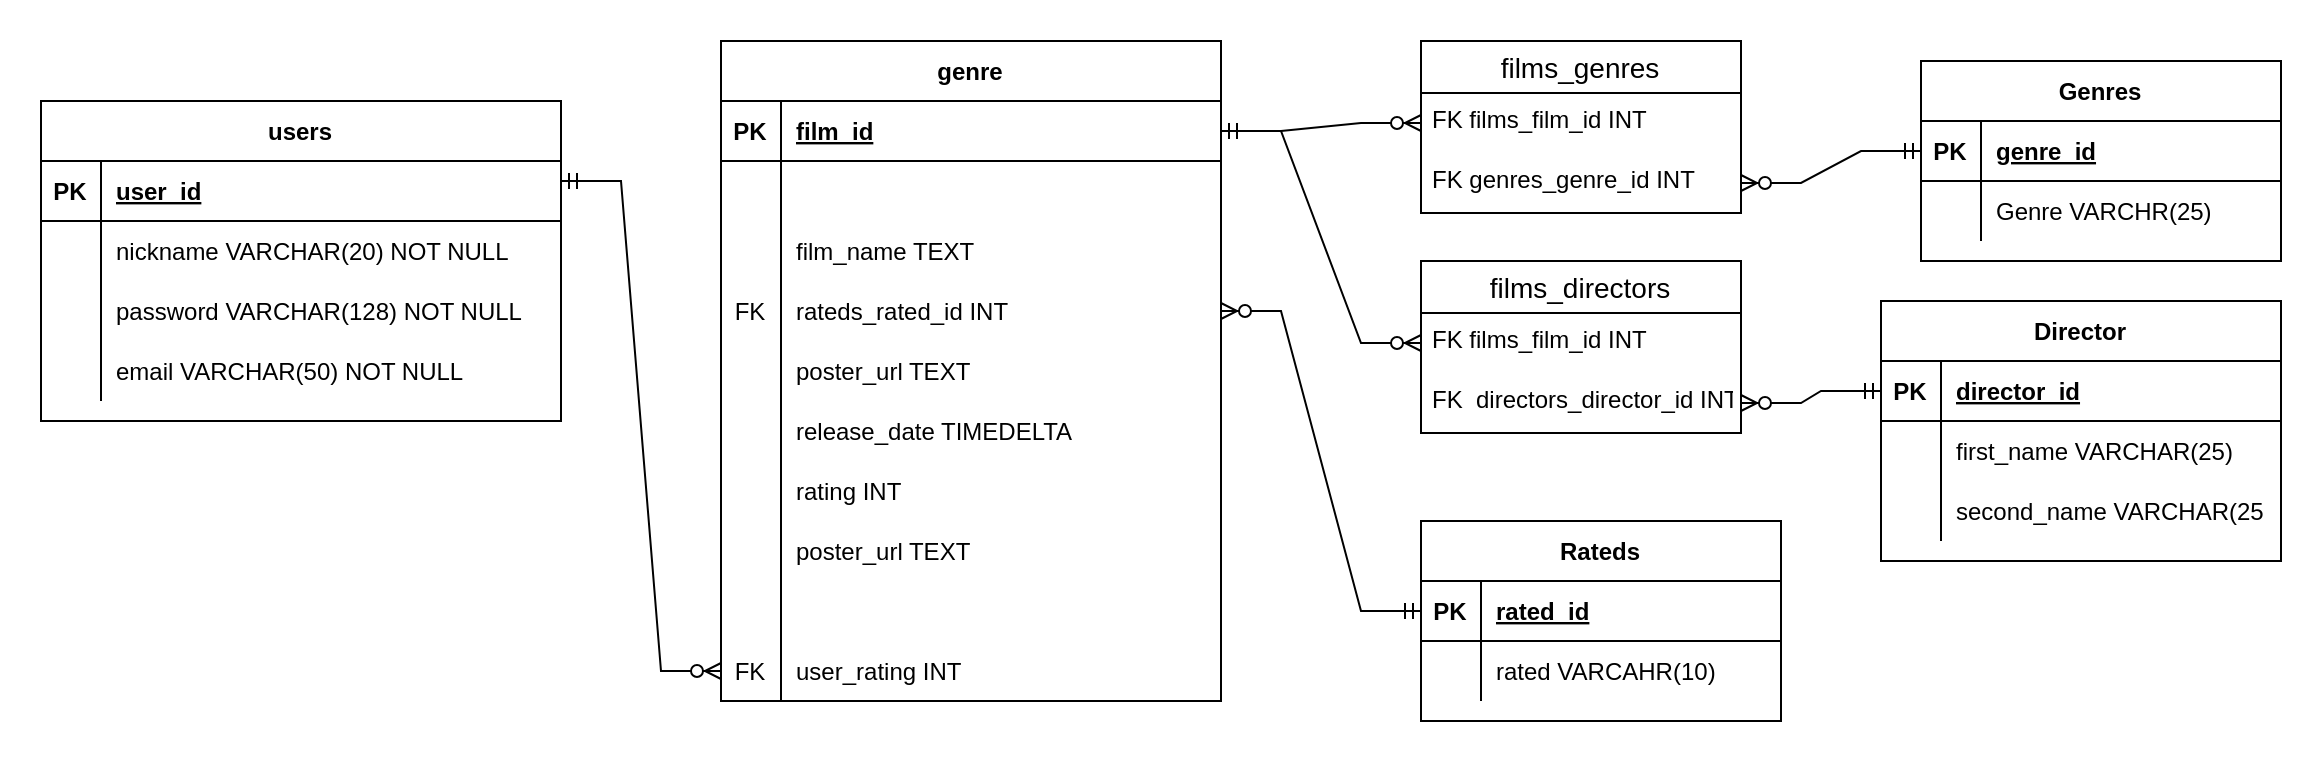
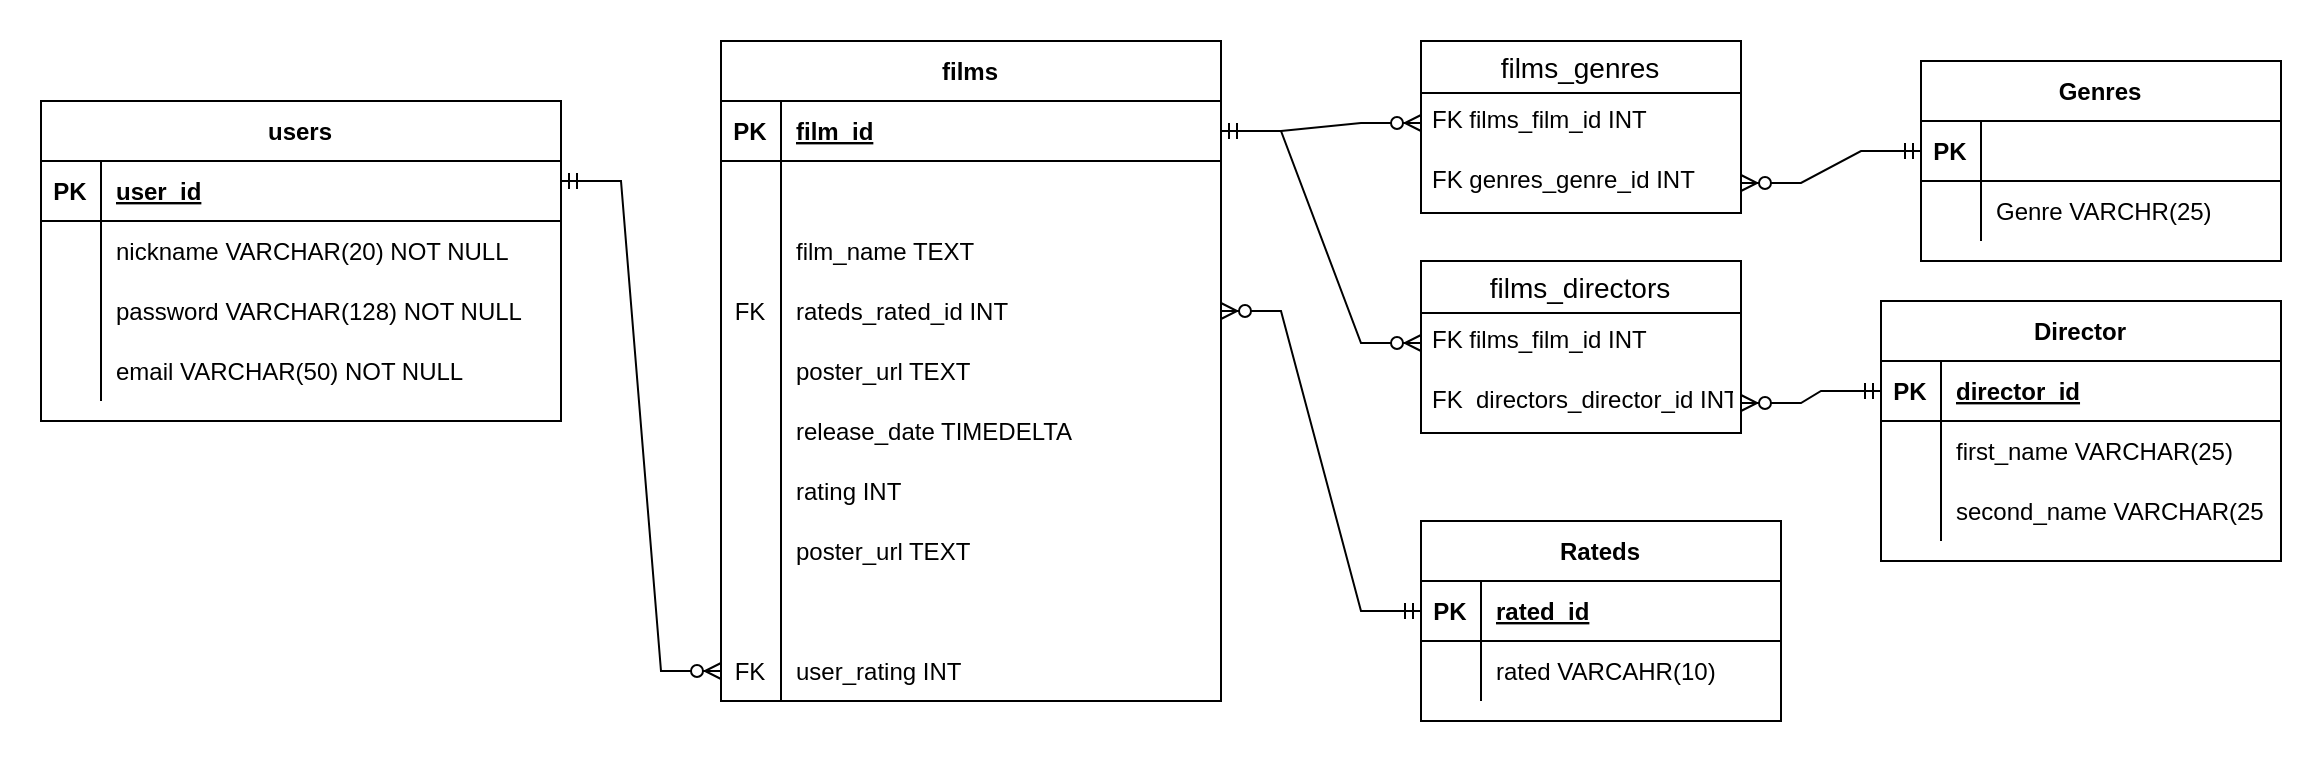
- <mxCell id="15" value="genre" style="shape=table;startSize=30;container=1;collapsible=1;childLayout=tableLayout;fixedRows=1;rowLines=0;fontStyle=1;align=center;resizeLast=1;" parent="1" vertex="1"><mxGeometry x="360" y="20" width="250" height="330" as="geometry" /></mxCell>
+ <mxCell id="15" value="films" style="shape=table;startSize=30;container=1;collapsible=1;childLayout=tableLayout;fixedRows=1;rowLines=0;fontStyle=1;align=center;resizeLast=1;" parent="1" vertex="1"><mxGeometry x="360" y="20" width="250" height="330" as="geometry" /></mxCell>
- <mxCell id="54" value="genre_id" style="shape=partialRectangle;connectable=0;fillColor=none;top=0;left=0;bottom=0;right=0;align=left;spacingLeft=6;fontStyle=5;overflow=hidden;" parent="52" vertex="1"><mxGeometry x="30" width="150" height="30" as="geometry"><mxRectangle width="150" height="30" as="alternateBounds" /></mxGeometry></mxCell>
